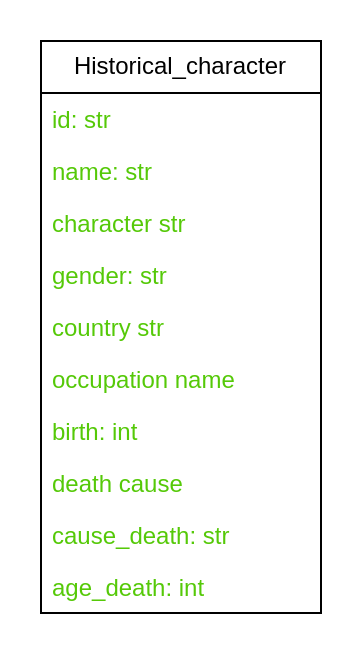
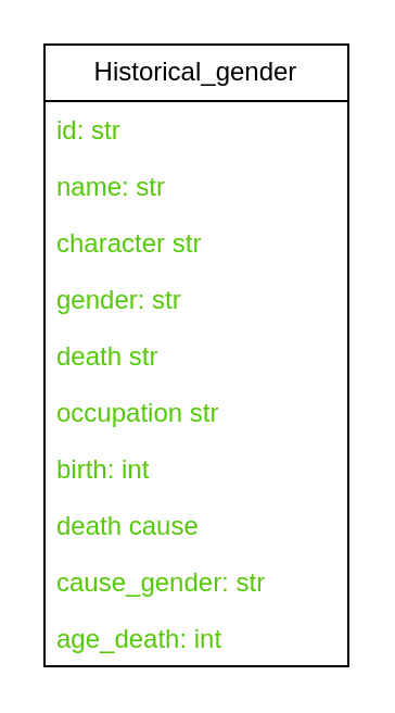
- <mxCell id="2" value="Historical_character" style="swimlane;fontStyle=0;childLayout=stackLayout;horizontal=1;startSize=26;horizontalStack=0;resizeParent=1;resizeParentMax=0;resizeLast=0;collapsible=1;marginBottom=0;fontColor=default;whiteSpace=wrap;labelBackgroundColor=default;fillStyle=solid;" parent="1" vertex="1"><mxGeometry x="20" y="20" width="140" height="286" as="geometry" /></mxCell>
+ <mxCell id="2" value="Historical_gender" style="swimlane;fontStyle=0;childLayout=stackLayout;horizontal=1;startSize=26;horizontalStack=0;resizeParent=1;resizeParentMax=0;resizeLast=0;collapsible=1;marginBottom=0;fontColor=default;whiteSpace=wrap;labelBackgroundColor=default;fillStyle=solid;" parent="1" vertex="1"><mxGeometry x="20" y="20" width="140" height="286" as="geometry" /></mxCell>
- <mxCell id="7" value="country str" style="text;strokeColor=none;fillColor=none;align=left;verticalAlign=top;spacingLeft=4;spacingRight=4;overflow=hidden;rotatable=0;points=[[0,0.5],[1,0.5]];portConstraint=eastwest;fontColor=#55C908;" parent="2" vertex="1"><mxGeometry y="130" width="140" height="26" as="geometry" /></mxCell>
+ <mxCell id="7" value="death str" style="text;strokeColor=none;fillColor=none;align=left;verticalAlign=top;spacingLeft=4;spacingRight=4;overflow=hidden;rotatable=0;points=[[0,0.5],[1,0.5]];portConstraint=eastwest;fontColor=#55C908;" parent="2" vertex="1"><mxGeometry y="130" width="140" height="26" as="geometry" /></mxCell>
- <mxCell id="8" value="occupation name" style="text;strokeColor=none;fillColor=none;align=left;verticalAlign=top;spacingLeft=4;spacingRight=4;overflow=hidden;rotatable=0;points=[[0,0.5],[1,0.5]];portConstraint=eastwest;fontColor=#55C908;" parent="2" vertex="1"><mxGeometry y="156" width="140" height="26" as="geometry" /></mxCell>
+ <mxCell id="8" value="occupation str" style="text;strokeColor=none;fillColor=none;align=left;verticalAlign=top;spacingLeft=4;spacingRight=4;overflow=hidden;rotatable=0;points=[[0,0.5],[1,0.5]];portConstraint=eastwest;fontColor=#55C908;" parent="2" vertex="1"><mxGeometry y="156" width="140" height="26" as="geometry" /></mxCell>
- <mxCell id="11" value="cause_death: str" style="text;strokeColor=none;fillColor=none;align=left;verticalAlign=top;spacingLeft=4;spacingRight=4;overflow=hidden;rotatable=0;points=[[0,0.5],[1,0.5]];portConstraint=eastwest;fontColor=#55C908;" parent="2" vertex="1"><mxGeometry y="234" width="140" height="26" as="geometry" /></mxCell>
+ <mxCell id="11" value="cause_gender: str" style="text;strokeColor=none;fillColor=none;align=left;verticalAlign=top;spacingLeft=4;spacingRight=4;overflow=hidden;rotatable=0;points=[[0,0.5],[1,0.5]];portConstraint=eastwest;fontColor=#55C908;" parent="2" vertex="1"><mxGeometry y="234" width="140" height="26" as="geometry" /></mxCell>
